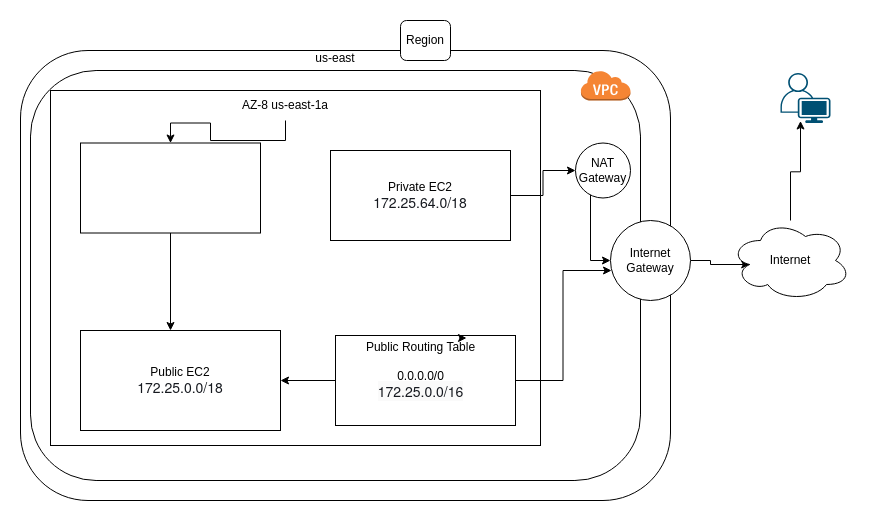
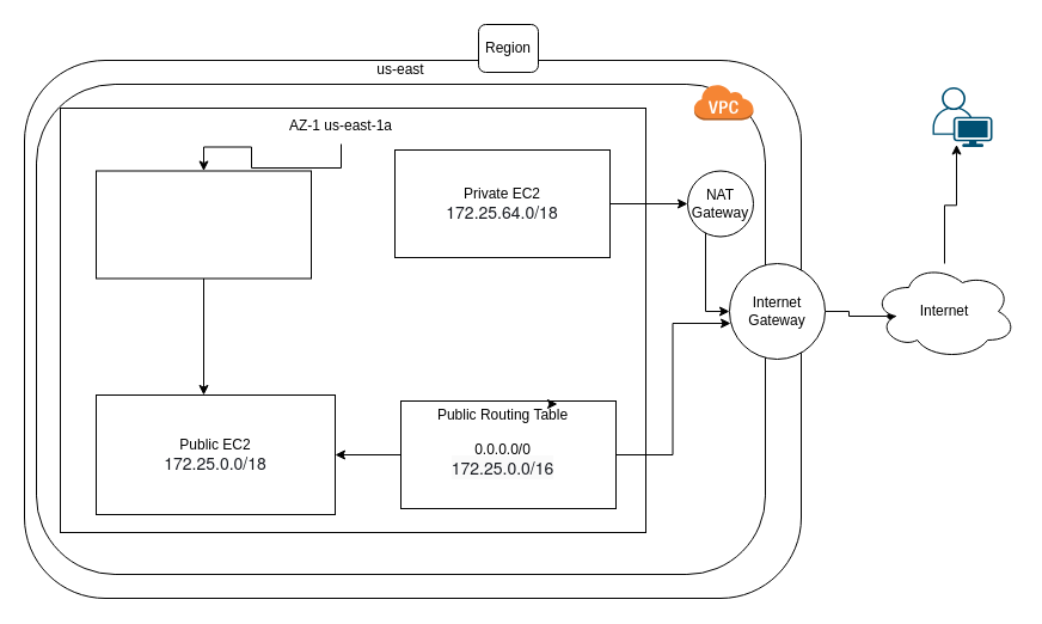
- <mxCell id="27" value="AZ-8 us-east-1a" style="text;html=1;strokeColor=none;fillColor=none;align=center;verticalAlign=middle;whiteSpace=wrap;rounded=0;" vertex="1" parent="1"><mxGeometry x="230" y="90" width="110" height="30" as="geometry" /></mxCell>
+ <mxCell id="27" value="AZ-1 us-east-1a" style="text;html=1;strokeColor=none;fillColor=none;align=center;verticalAlign=middle;whiteSpace=wrap;rounded=0;" vertex="1" parent="1"><mxGeometry x="230" y="90" width="110" height="30" as="geometry" /></mxCell>
- <mxCell id="9" value="Private EC2&lt;br&gt;&lt;span style=&quot;color: rgb(22, 25, 31); font-family: &amp;quot;Amazon Ember&amp;quot;, &amp;quot;Helvetica Neue&amp;quot;, Roboto, Arial, sans-serif; font-size: 14px; text-align: start; background-color: rgb(255, 255, 255);&quot;&gt;172.25.64.0/18&lt;/span&gt;" style="rounded=0;whiteSpace=wrap;html=1;" vertex="1" parent="1"><mxGeometry x="330" y="150" width="180" height="90" as="geometry" /></mxCell>
+ <mxCell id="9" value="Private EC2&lt;br&gt;&lt;span style=&quot;color: rgb(22, 25, 31); font-family: &amp;quot;Amazon Ember&amp;quot;, &amp;quot;Helvetica Neue&amp;quot;, Roboto, Arial, sans-serif; font-size: 14px; text-align: start; background-color: rgb(255, 255, 255);&quot;&gt;172.25.64.0/18&lt;/span&gt;" style="rounded=0;whiteSpace=wrap;html=1;" vertex="1" parent="1"><mxGeometry x="330" y="125" width="180" height="90" as="geometry" /></mxCell>
- <mxCell id="11" style="edgeStyle=orthogonalEdgeStyle;rounded=0;orthogonalLoop=1;jettySize=auto;html=1;entryX=0.16;entryY=0.55;entryDx=0;entryDy=0;entryPerimeter=0;" edge="1" parent="1" source="12" target="16"><mxGeometry relative="1" as="geometry" /></mxCell>
+ <mxCell id="11" style="edgeStyle=orthogonalEdgeStyle;rounded=0;orthogonalLoop=1;jettySize=auto;html=1;entryX=0.16;entryY=0.55;entryDx=0;entryDy=0;entryPerimeter=0;endArrow=diamond;" edge="1" parent="1" source="12" target="16"><mxGeometry relative="1" as="geometry" /></mxCell>
